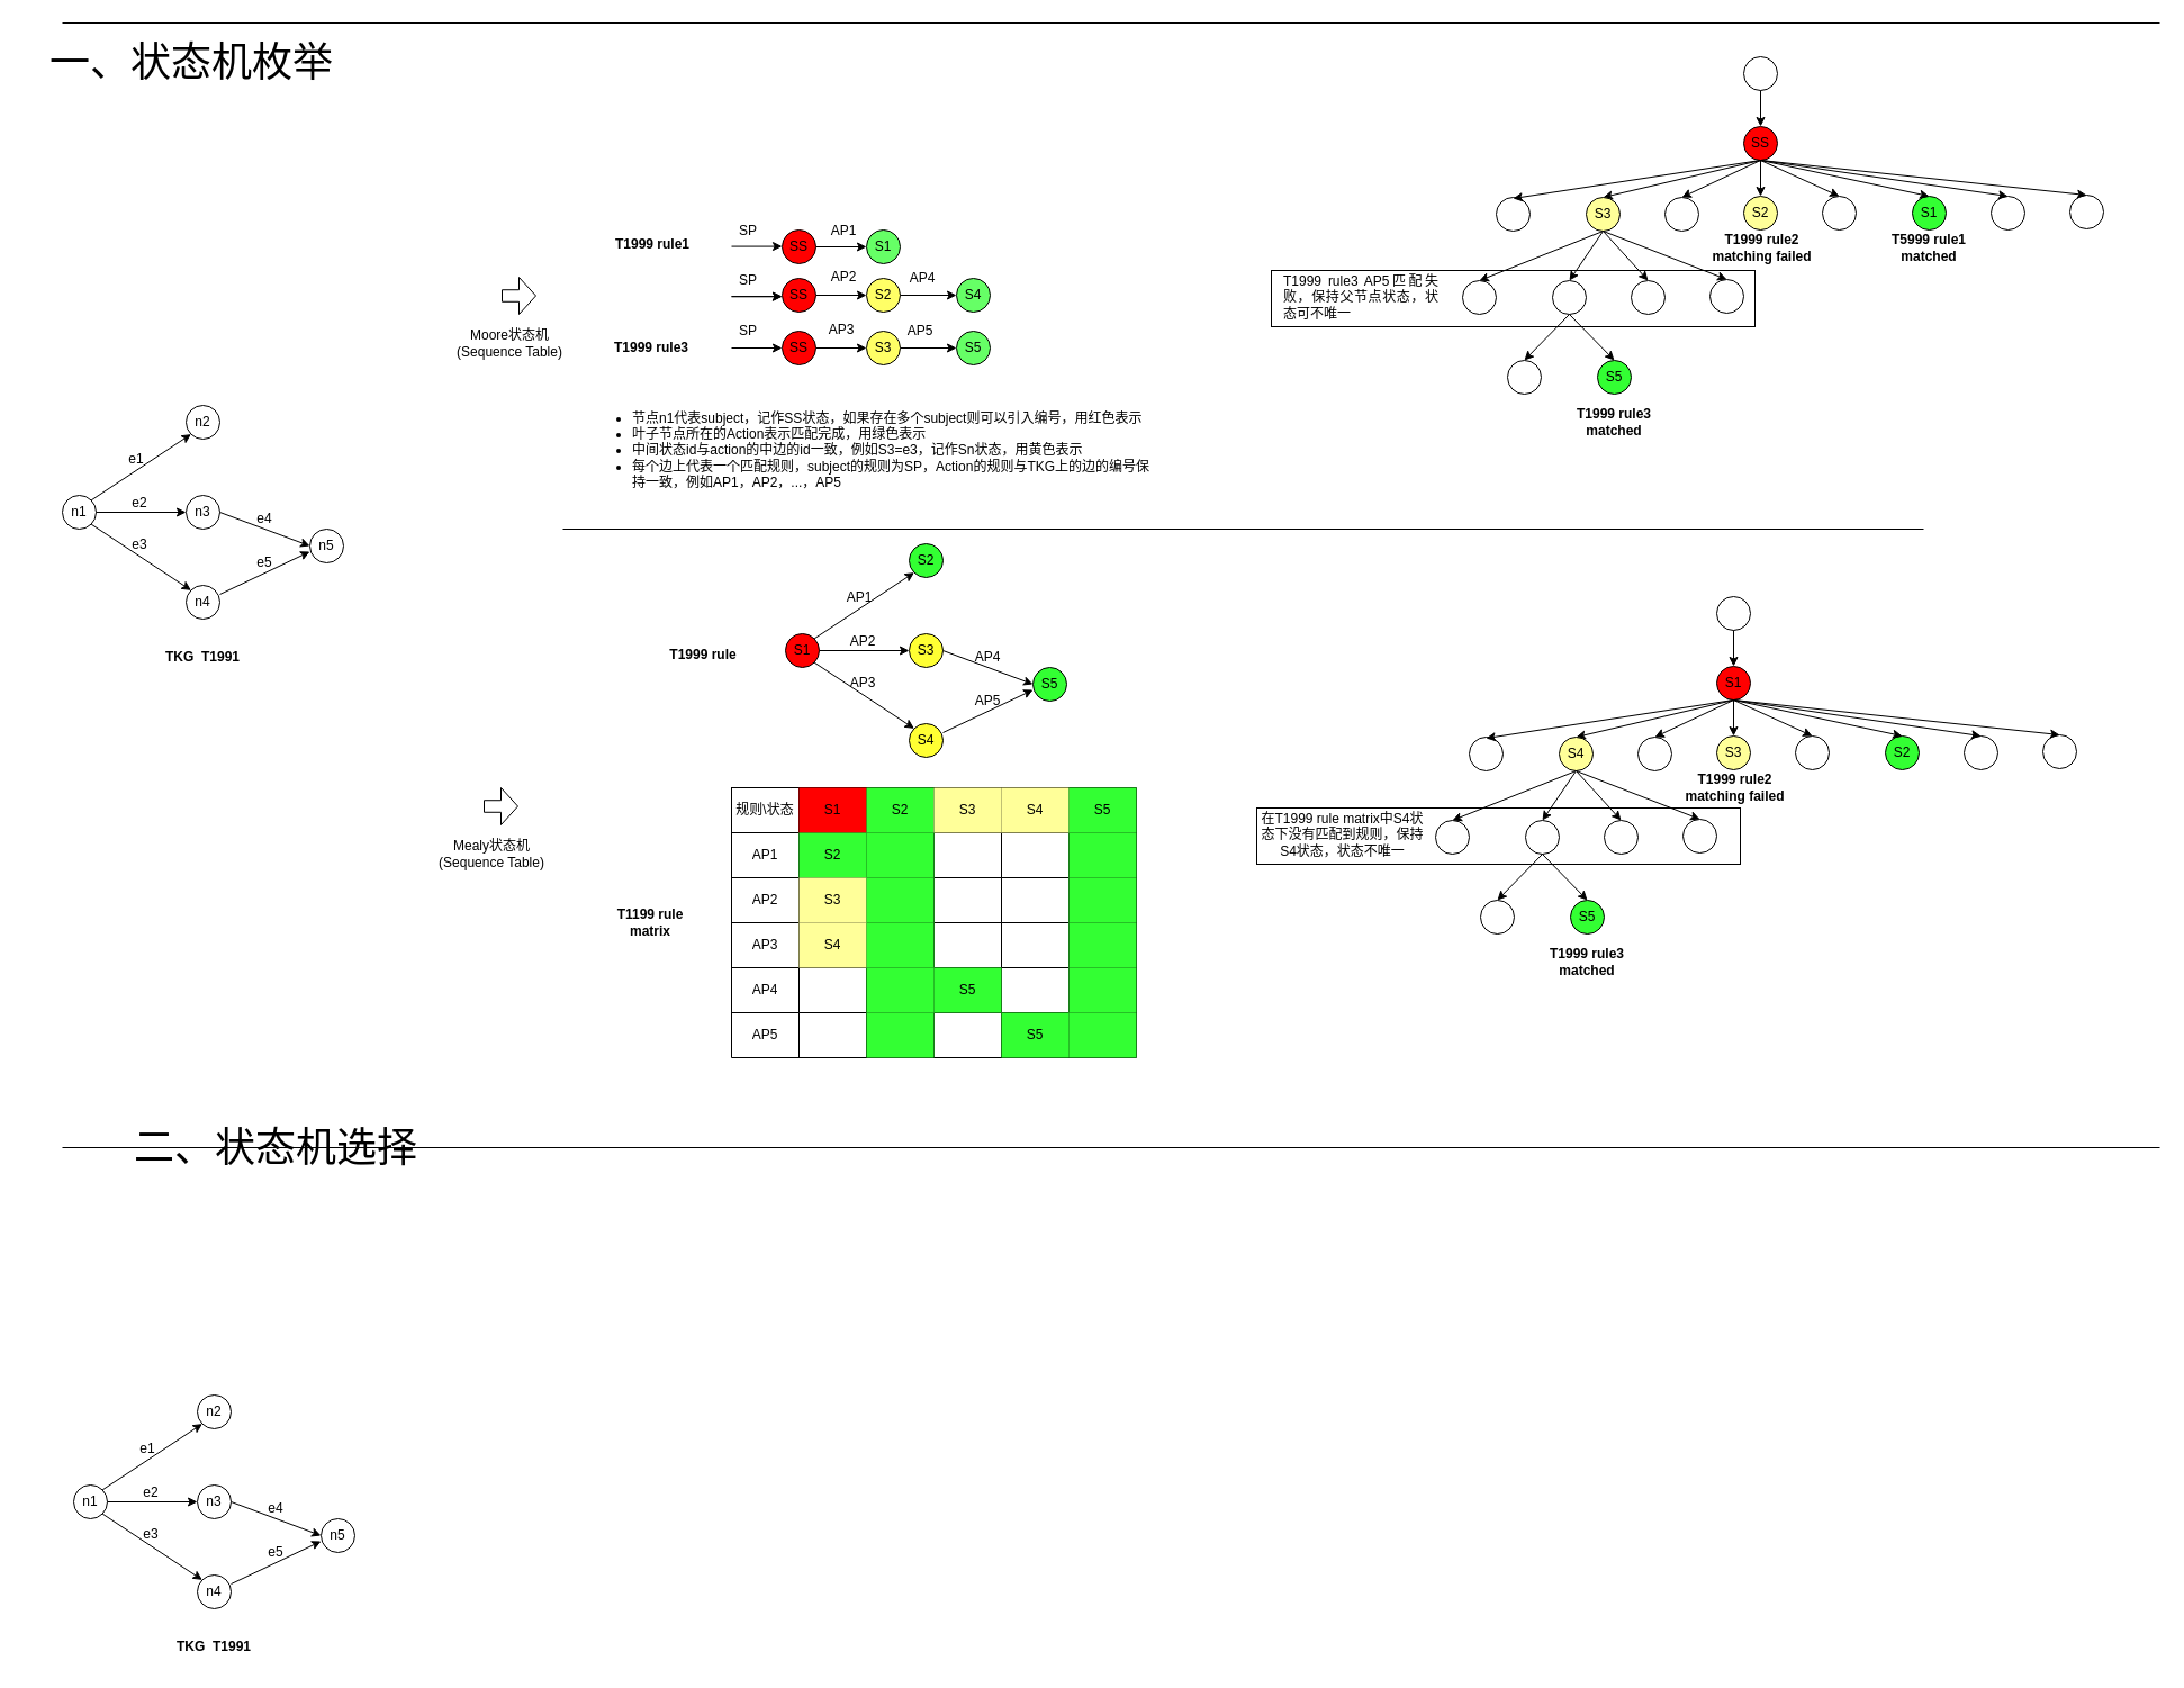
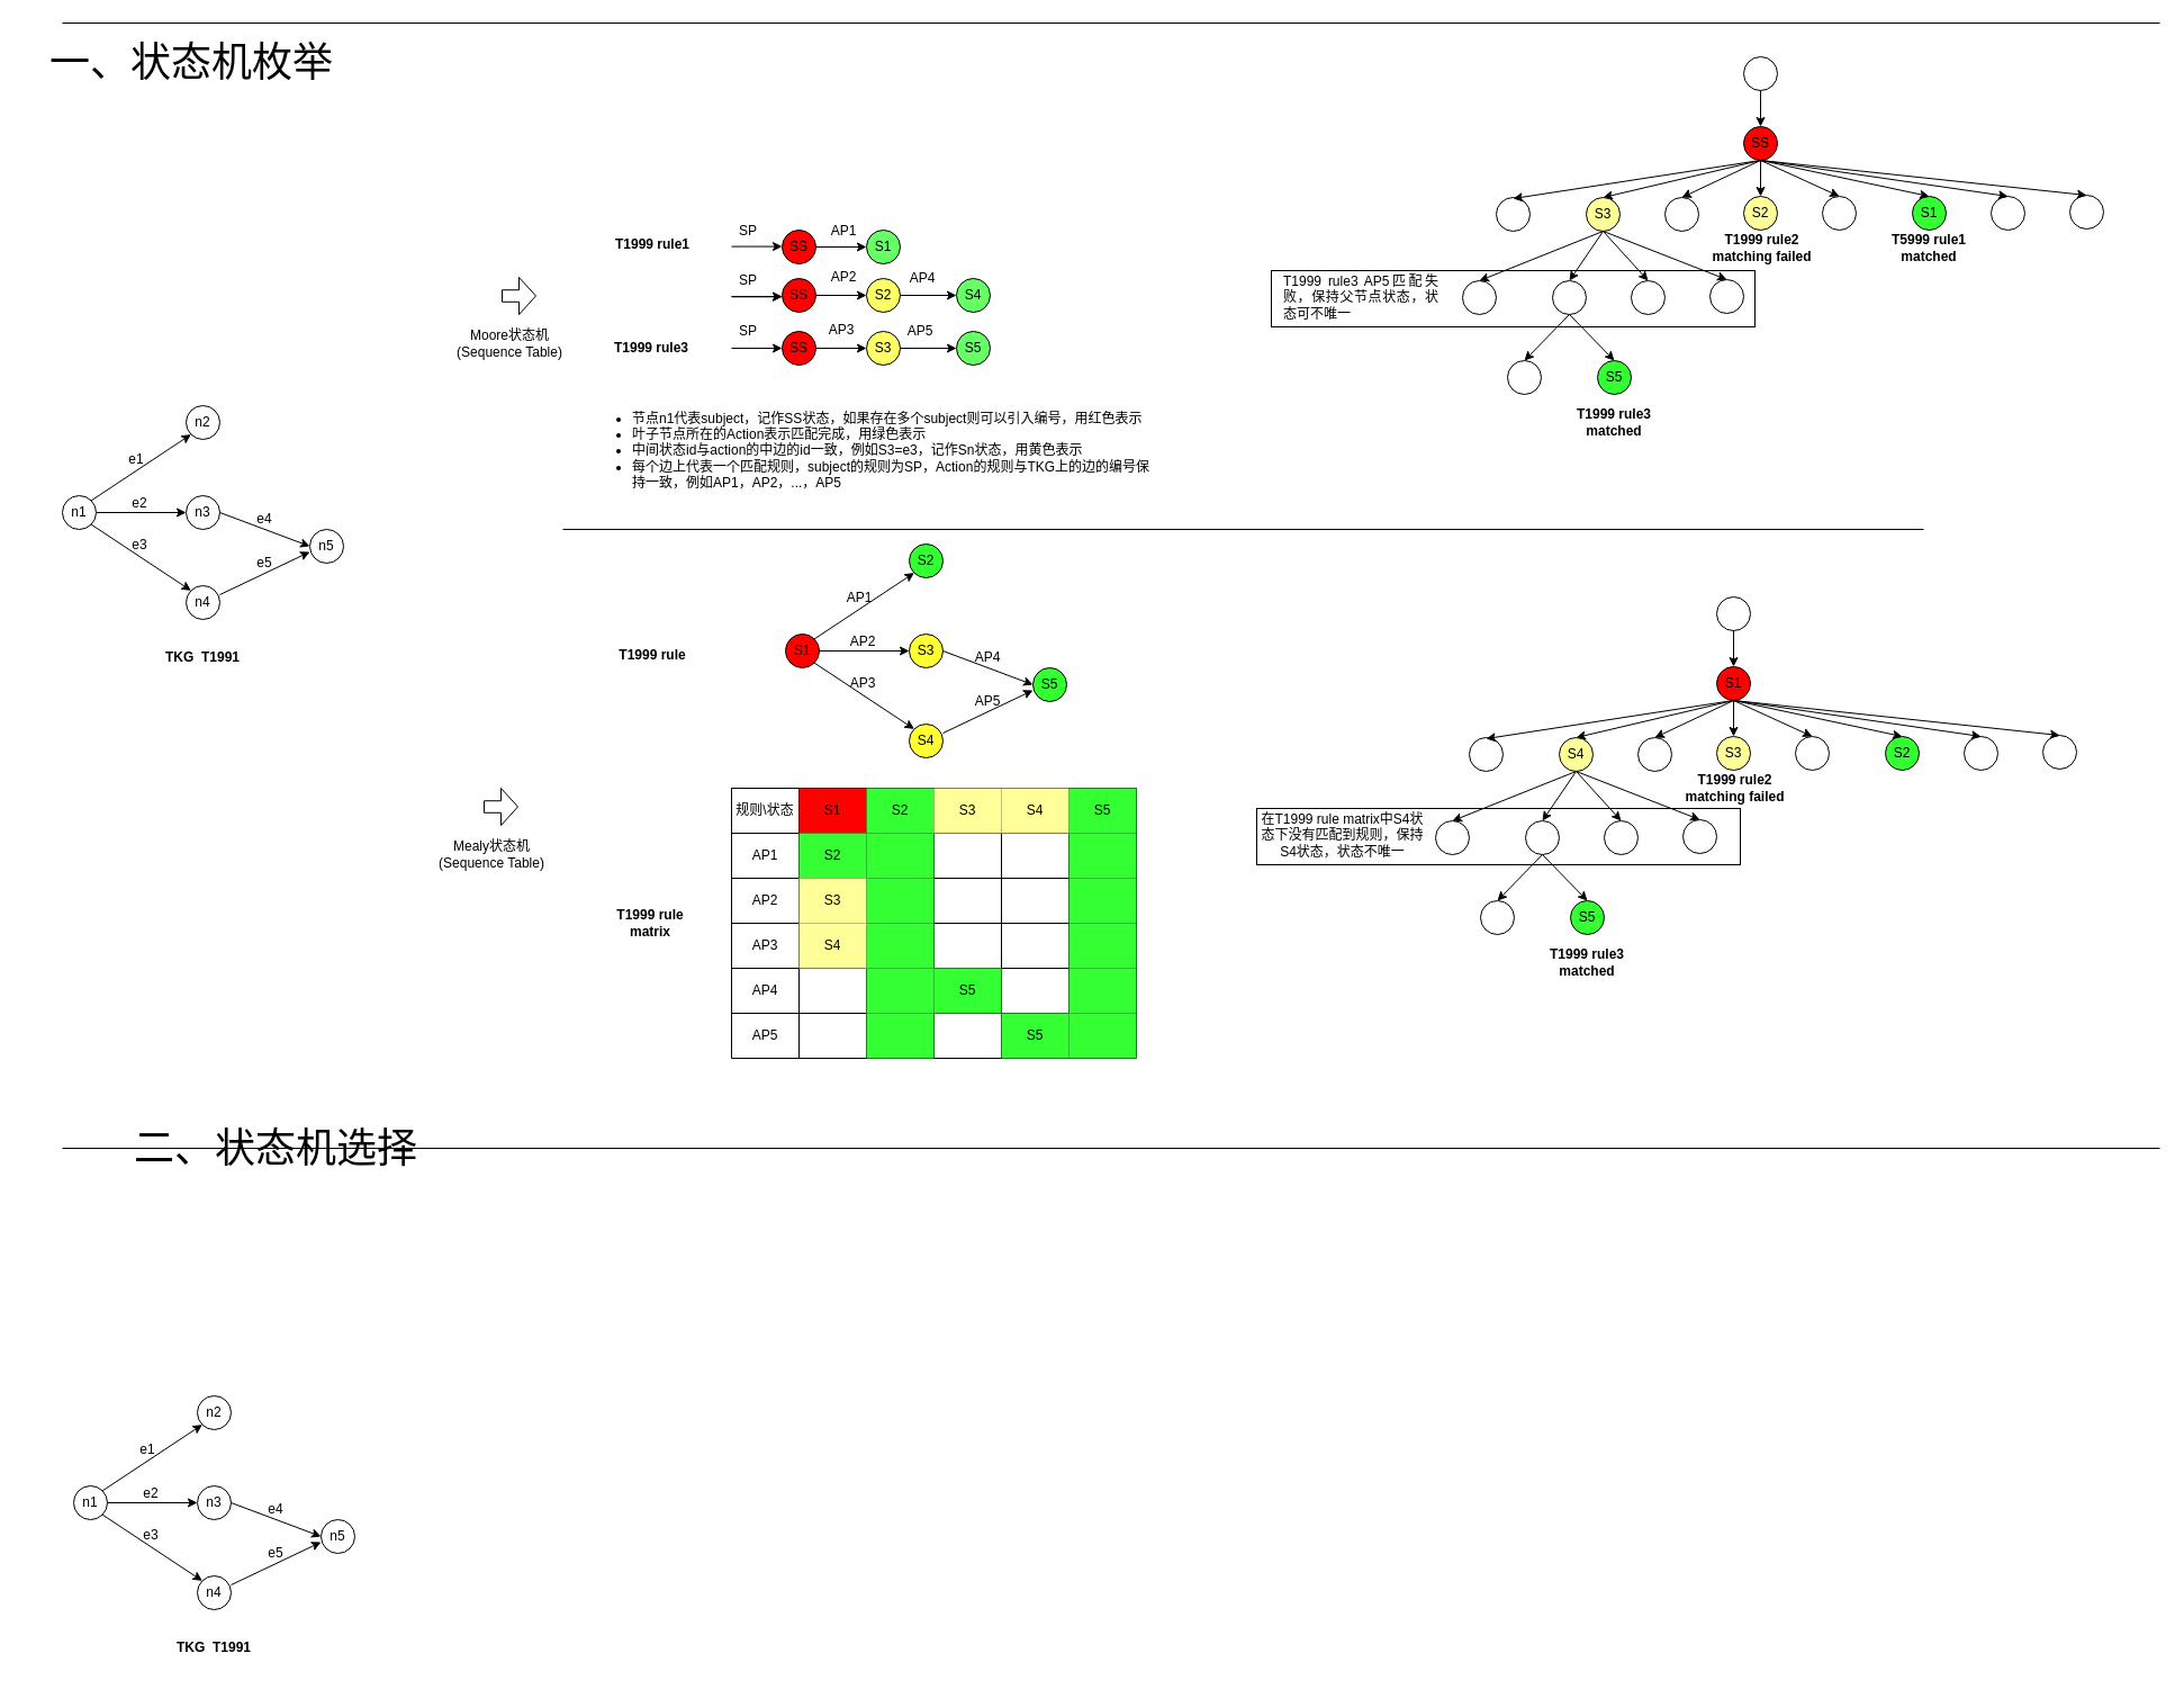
- <mxCell id="72" value="&lt;b&gt;T1999 rule&lt;/b&gt;" style="text;strokeColor=none;align=center;fillColor=none;html=1;verticalAlign=middle;whiteSpace=wrap;rounded=0;" vertex="1" parent="1"><mxGeometry x="585" y="567" width="80" height="30" as="geometry" /></mxCell>
+ <mxCell id="72" value="&lt;b&gt;T1999 rule&lt;/b&gt;" style="text;strokeColor=none;align=center;fillColor=none;html=1;verticalAlign=middle;whiteSpace=wrap;rounded=0;" vertex="1" parent="1"><mxGeometry x="540" y="567" width="80" height="30" as="geometry" /></mxCell>
- <mxCell id="116" value="&lt;div&gt;&lt;b&gt;T1199 rule&lt;/b&gt;&lt;/div&gt;&lt;div&gt;&lt;b&gt;matrix&lt;br&gt;&lt;/b&gt;&lt;/div&gt;" style="text;strokeColor=none;align=center;fillColor=none;html=1;verticalAlign=middle;whiteSpace=wrap;rounded=0;" vertex="1" parent="1"><mxGeometry x="538" y="805" width="80" height="30" as="geometry" /></mxCell>
+ <mxCell id="116" value="&lt;div&gt;&lt;b&gt;T1999 rule&lt;/b&gt;&lt;/div&gt;&lt;div&gt;&lt;b&gt;matrix&lt;br&gt;&lt;/b&gt;&lt;/div&gt;" style="text;strokeColor=none;align=center;fillColor=none;html=1;verticalAlign=middle;whiteSpace=wrap;rounded=0;" vertex="1" parent="1"><mxGeometry x="538" y="805" width="80" height="30" as="geometry" /></mxCell>
